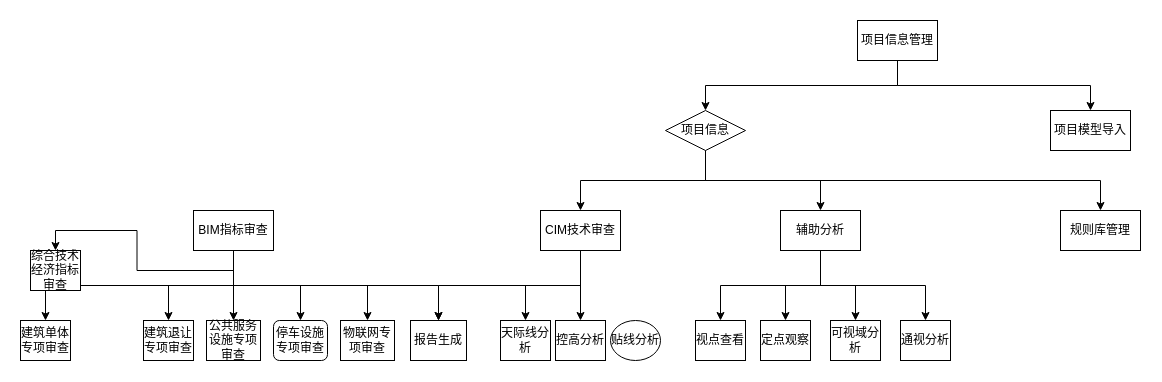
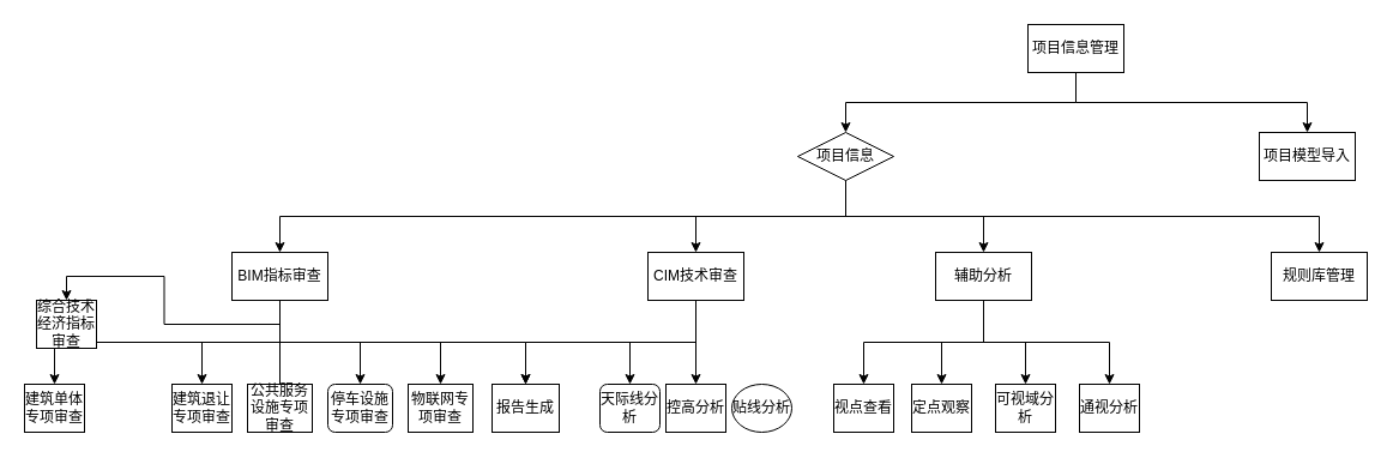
+ <mxCell id="6" style="edgeStyle=orthogonalEdgeStyle;rounded=0;orthogonalLoop=1;jettySize=auto;html=1;exitX=0.5;exitY=1;exitDx=0;exitDy=0;" edge="1" parent="1" source="9" target="19"><mxGeometry relative="1" as="geometry" /></mxCell>
- <mxCell id="15" style="edgeStyle=orthogonalEdgeStyle;rounded=0;orthogonalLoop=1;jettySize=auto;html=1;exitX=0.5;exitY=1;exitDx=0;exitDy=0;entryX=0.5;entryY=0;entryDx=0;entryDy=0;" edge="1" parent="1" source="19" target="33"><mxGeometry relative="1" as="geometry" /></mxCell>
+ <mxCell id="15" style="edgeStyle=orthogonalEdgeStyle;rounded=0;orthogonalLoop=1;jettySize=auto;html=1;exitX=0.5;exitY=1;exitDx=0;exitDy=0;entryX=0.5;entryY=0;entryDx=0;entryDy=0;endArrow=none;" edge="1" parent="1" source="19" target="33"><mxGeometry relative="1" as="geometry" /></mxCell>
- <mxCell id="36" value="天际线分析" style="rounded=0;whiteSpace=wrap;html=1;" vertex="1" parent="1"><mxGeometry x="500" y="320" width="50" height="40" as="geometry" /></mxCell>
+ <mxCell id="36" value="天际线分析" style="whiteSpace=wrap;html=1;rounded=1;" vertex="1" parent="1"><mxGeometry x="500" y="320" width="50" height="40" as="geometry" /></mxCell>
